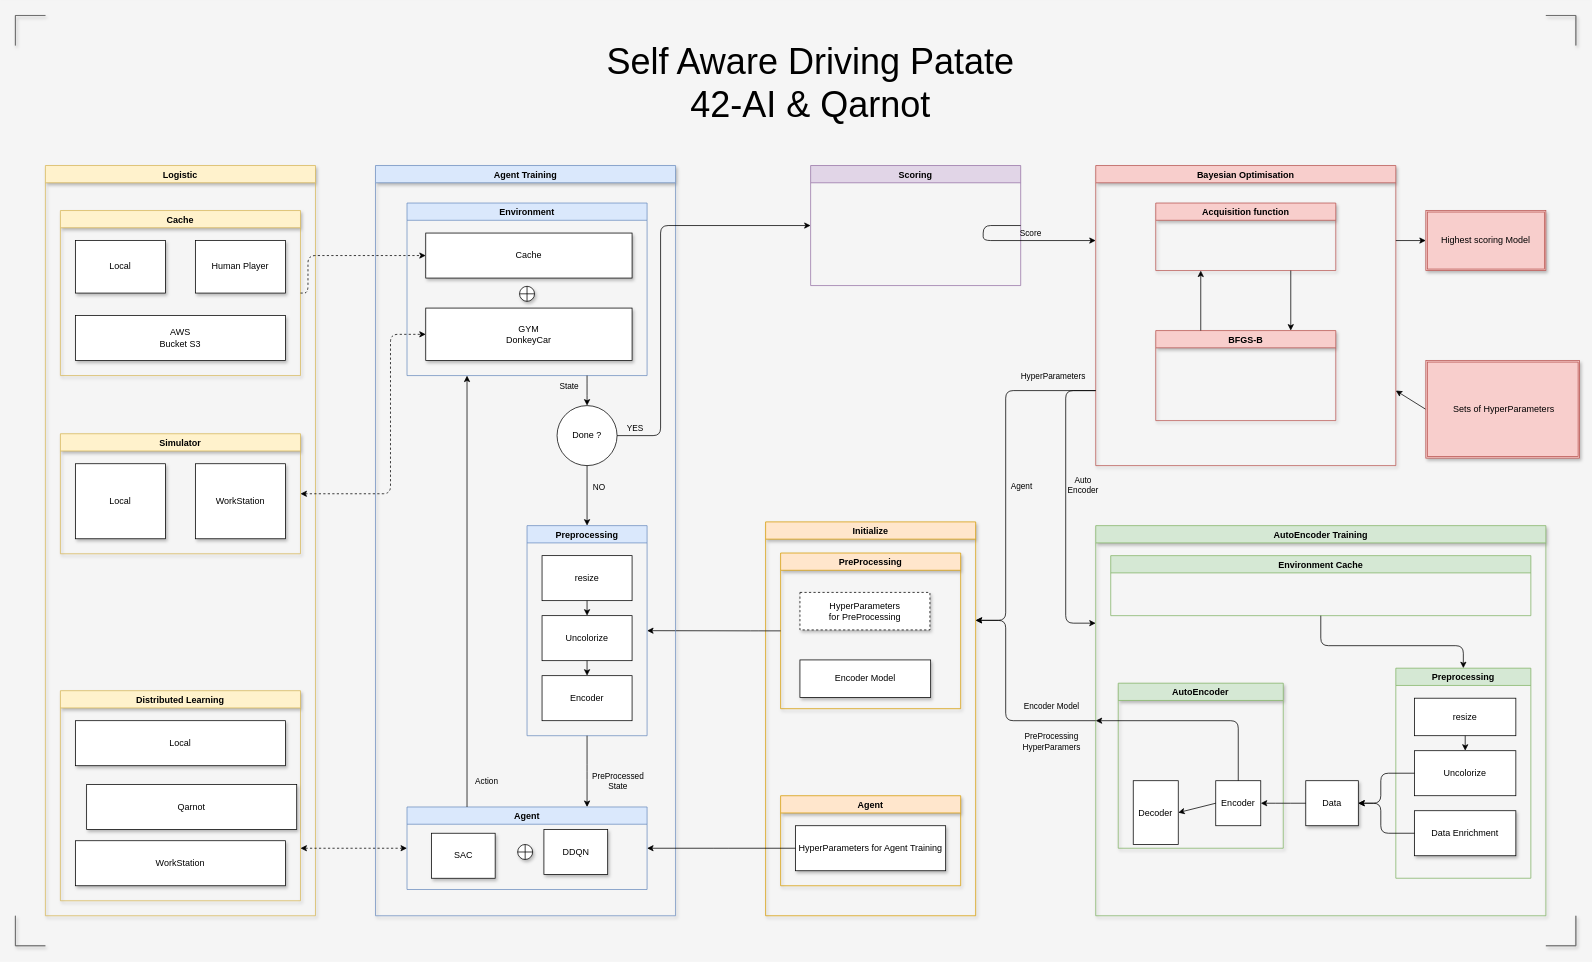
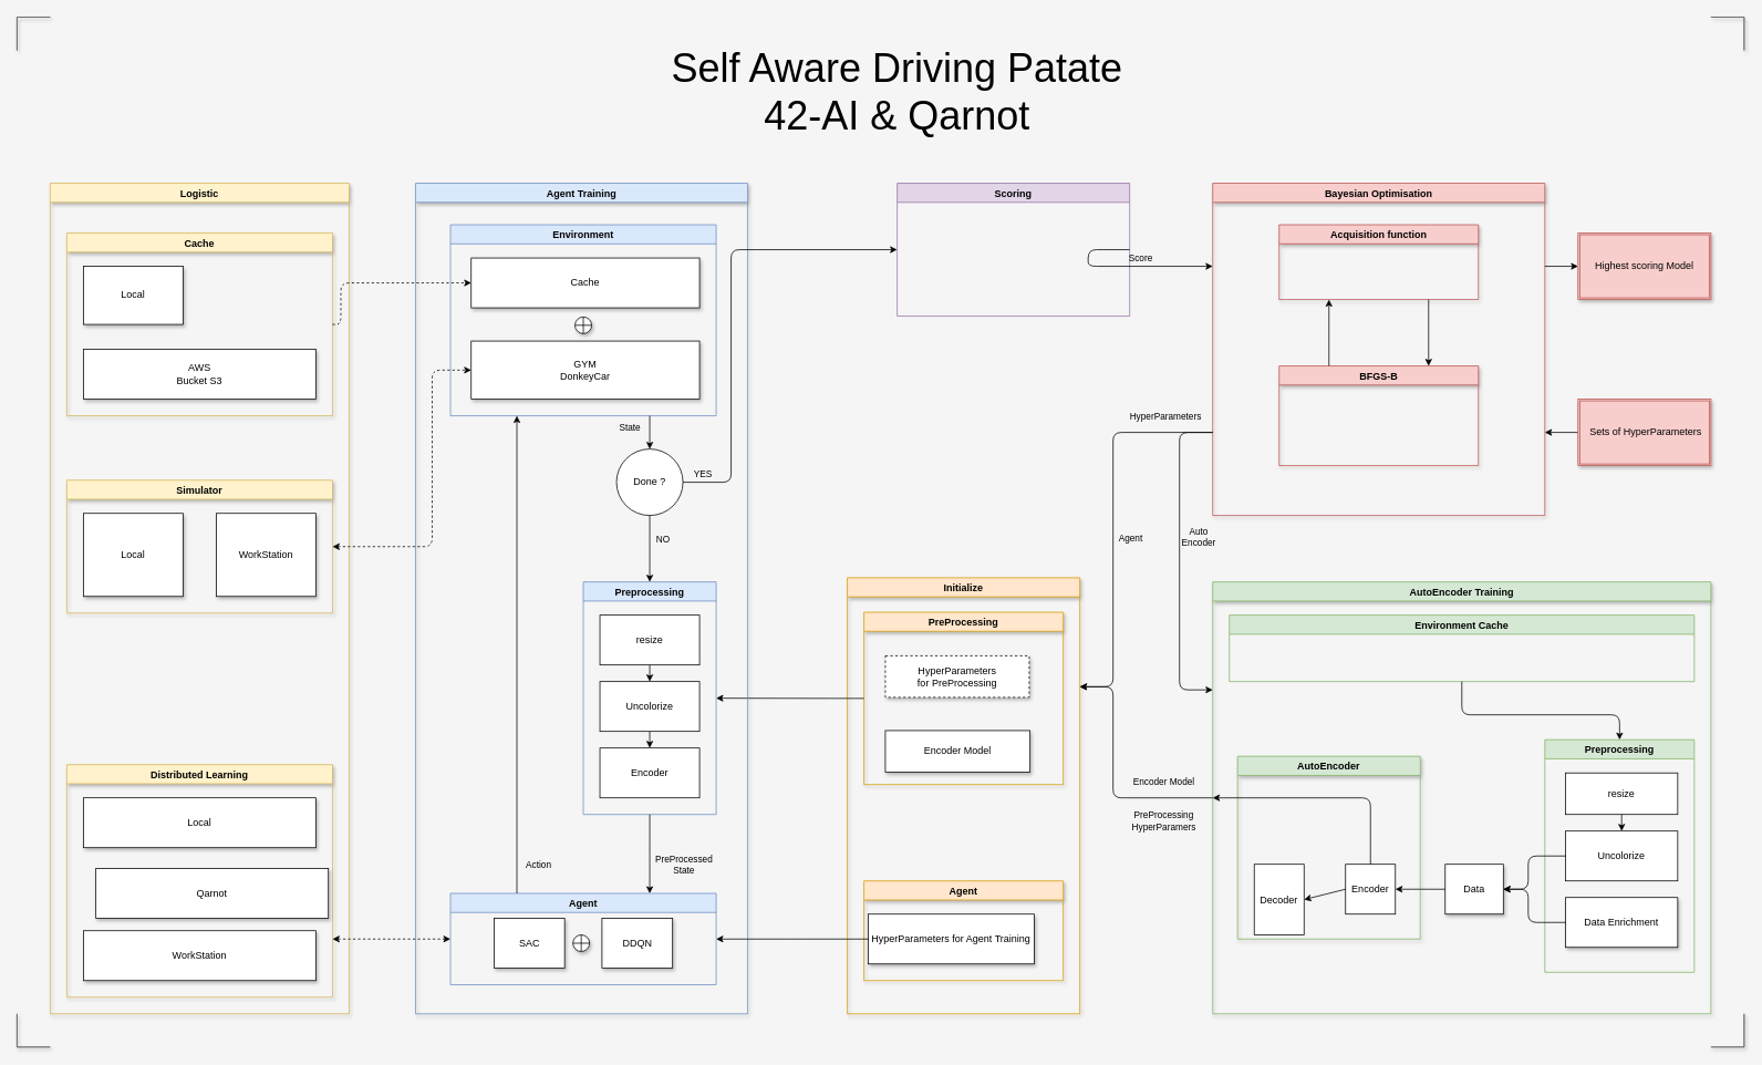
- <mxCell id="81" value="&lt;span&gt;Human Player&lt;/span&gt;" style="whiteSpace=wrap;html=1;shadow=1;" vertex="1" parent="78"><mxGeometry x="180" y="40" width="120" height="70" as="geometry" /></mxCell>
- <mxCell id="23" value="&lt;div&gt;&lt;span&gt;&amp;nbsp;Sets of HyperParameters&lt;/span&gt;&lt;/div&gt;" style="shape=ext;double=1;whiteSpace=wrap;html=1;shadow=1;align=center;fillColor=#f8cecc;strokeColor=#b85450;" vertex="1" parent="1"><mxGeometry x="1900" y="480" width="205" height="130" as="geometry" /></mxCell>
+ <mxCell id="23" value="&lt;div&gt;&lt;span&gt;&amp;nbsp;Sets of HyperParameters&lt;/span&gt;&lt;/div&gt;" style="shape=ext;double=1;whiteSpace=wrap;html=1;shadow=1;align=center;fillColor=#f8cecc;strokeColor=#b85450;" vertex="1" parent="1"><mxGeometry x="1900" y="480" width="160" height="80" as="geometry" /></mxCell>
- <mxCell id="5" value="&lt;span&gt;HyperParameters for Agent Training&lt;/span&gt;" style="whiteSpace=wrap;html=1;shadow=1;" vertex="1" parent="4"><mxGeometry x="20" y="40" width="200" height="60" as="geometry" /></mxCell>
+ <mxCell id="5" value="&lt;span&gt;HyperParameters for Agent Training&lt;/span&gt;" style="whiteSpace=wrap;html=1;shadow=1;" vertex="1" parent="4"><mxGeometry x="5" y="40" width="200" height="60" as="geometry" /></mxCell>
- <mxCell id="42" value="SAC" style="whiteSpace=wrap;html=1;shadow=1;" vertex="1" parent="40"><mxGeometry x="32.5" y="35" width="85" height="60" as="geometry" /></mxCell>
+ <mxCell id="42" value="SAC" style="whiteSpace=wrap;html=1;shadow=1;" vertex="1" parent="40"><mxGeometry x="52.5" y="30" width="85" height="60" as="geometry" /></mxCell>
